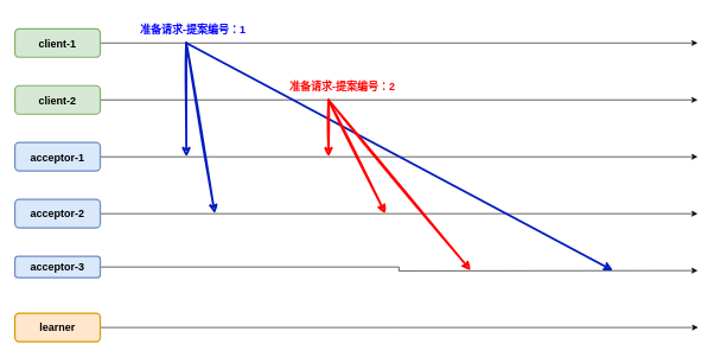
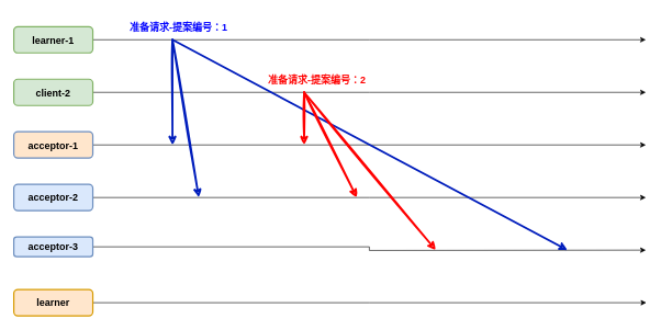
- <mxCell id="3" value="client-1" style="rounded=1;whiteSpace=wrap;html=1;strokeWidth=2;fillWeight=4;hachureGap=8;hachureAngle=45;fillColor=#d5e8d4;sketch=0;strokeColor=#82b366;fontSize=15;fontStyle=1" vertex="1" parent="1"><mxGeometry y="40" width="120" height="40" as="geometry" x="20" /></mxCell>
+ <mxCell id="3" value="learner-1" style="rounded=1;whiteSpace=wrap;html=1;strokeWidth=2;fillWeight=4;hachureGap=8;hachureAngle=45;fillColor=#d5e8d4;sketch=0;strokeColor=#82b366;fontSize=15;fontStyle=1" vertex="1" parent="1"><mxGeometry y="40" width="120" height="40" as="geometry" x="20" /></mxCell>
- <mxCell id="7" value="acceptor-1" style="rounded=1;whiteSpace=wrap;html=1;strokeWidth=2;fillWeight=4;hachureGap=8;hachureAngle=45;fillColor=#dae8fc;sketch=0;strokeColor=#6c8ebf;fontSize=15;fontStyle=1" vertex="1" parent="1"><mxGeometry y="200" width="120" height="40" as="geometry" x="20" /></mxCell>
+ <mxCell id="7" value="acceptor-1" style="rounded=1;whiteSpace=wrap;html=1;strokeWidth=2;fillWeight=4;hachureGap=8;hachureAngle=45;fillColor=#ffe6cc;sketch=0;strokeColor=#6c8ebf;fontSize=15;fontStyle=1;" vertex="1" parent="1"><mxGeometry y="200" width="120" height="40" as="geometry" x="20" /></mxCell>
